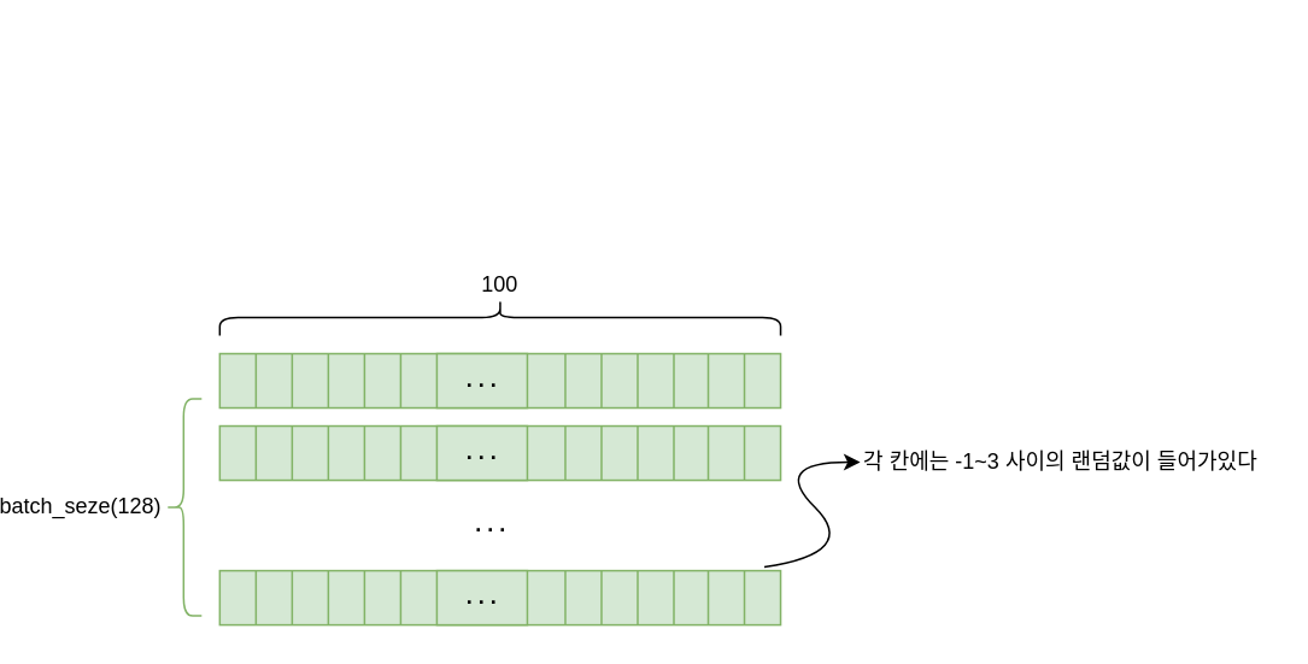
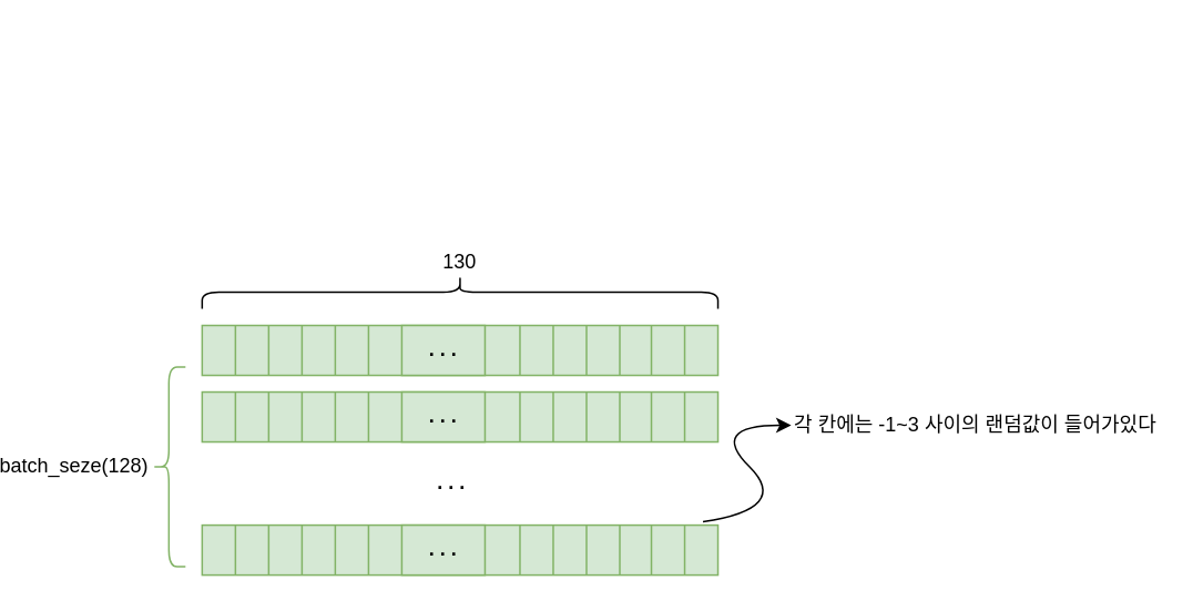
- <mxCell id="43" value="100" style="text;html=1;align=center;verticalAlign=middle;whiteSpace=wrap;rounded=0;" vertex="1" parent="1"><mxGeometry x="175" y="142" width="60" height="30" as="geometry" /></mxCell>
+ <mxCell id="43" value="130" style="text;html=1;align=center;verticalAlign=middle;whiteSpace=wrap;rounded=0;" vertex="1" parent="1"><mxGeometry x="175" y="142" width="60" height="30" as="geometry" /></mxCell>
